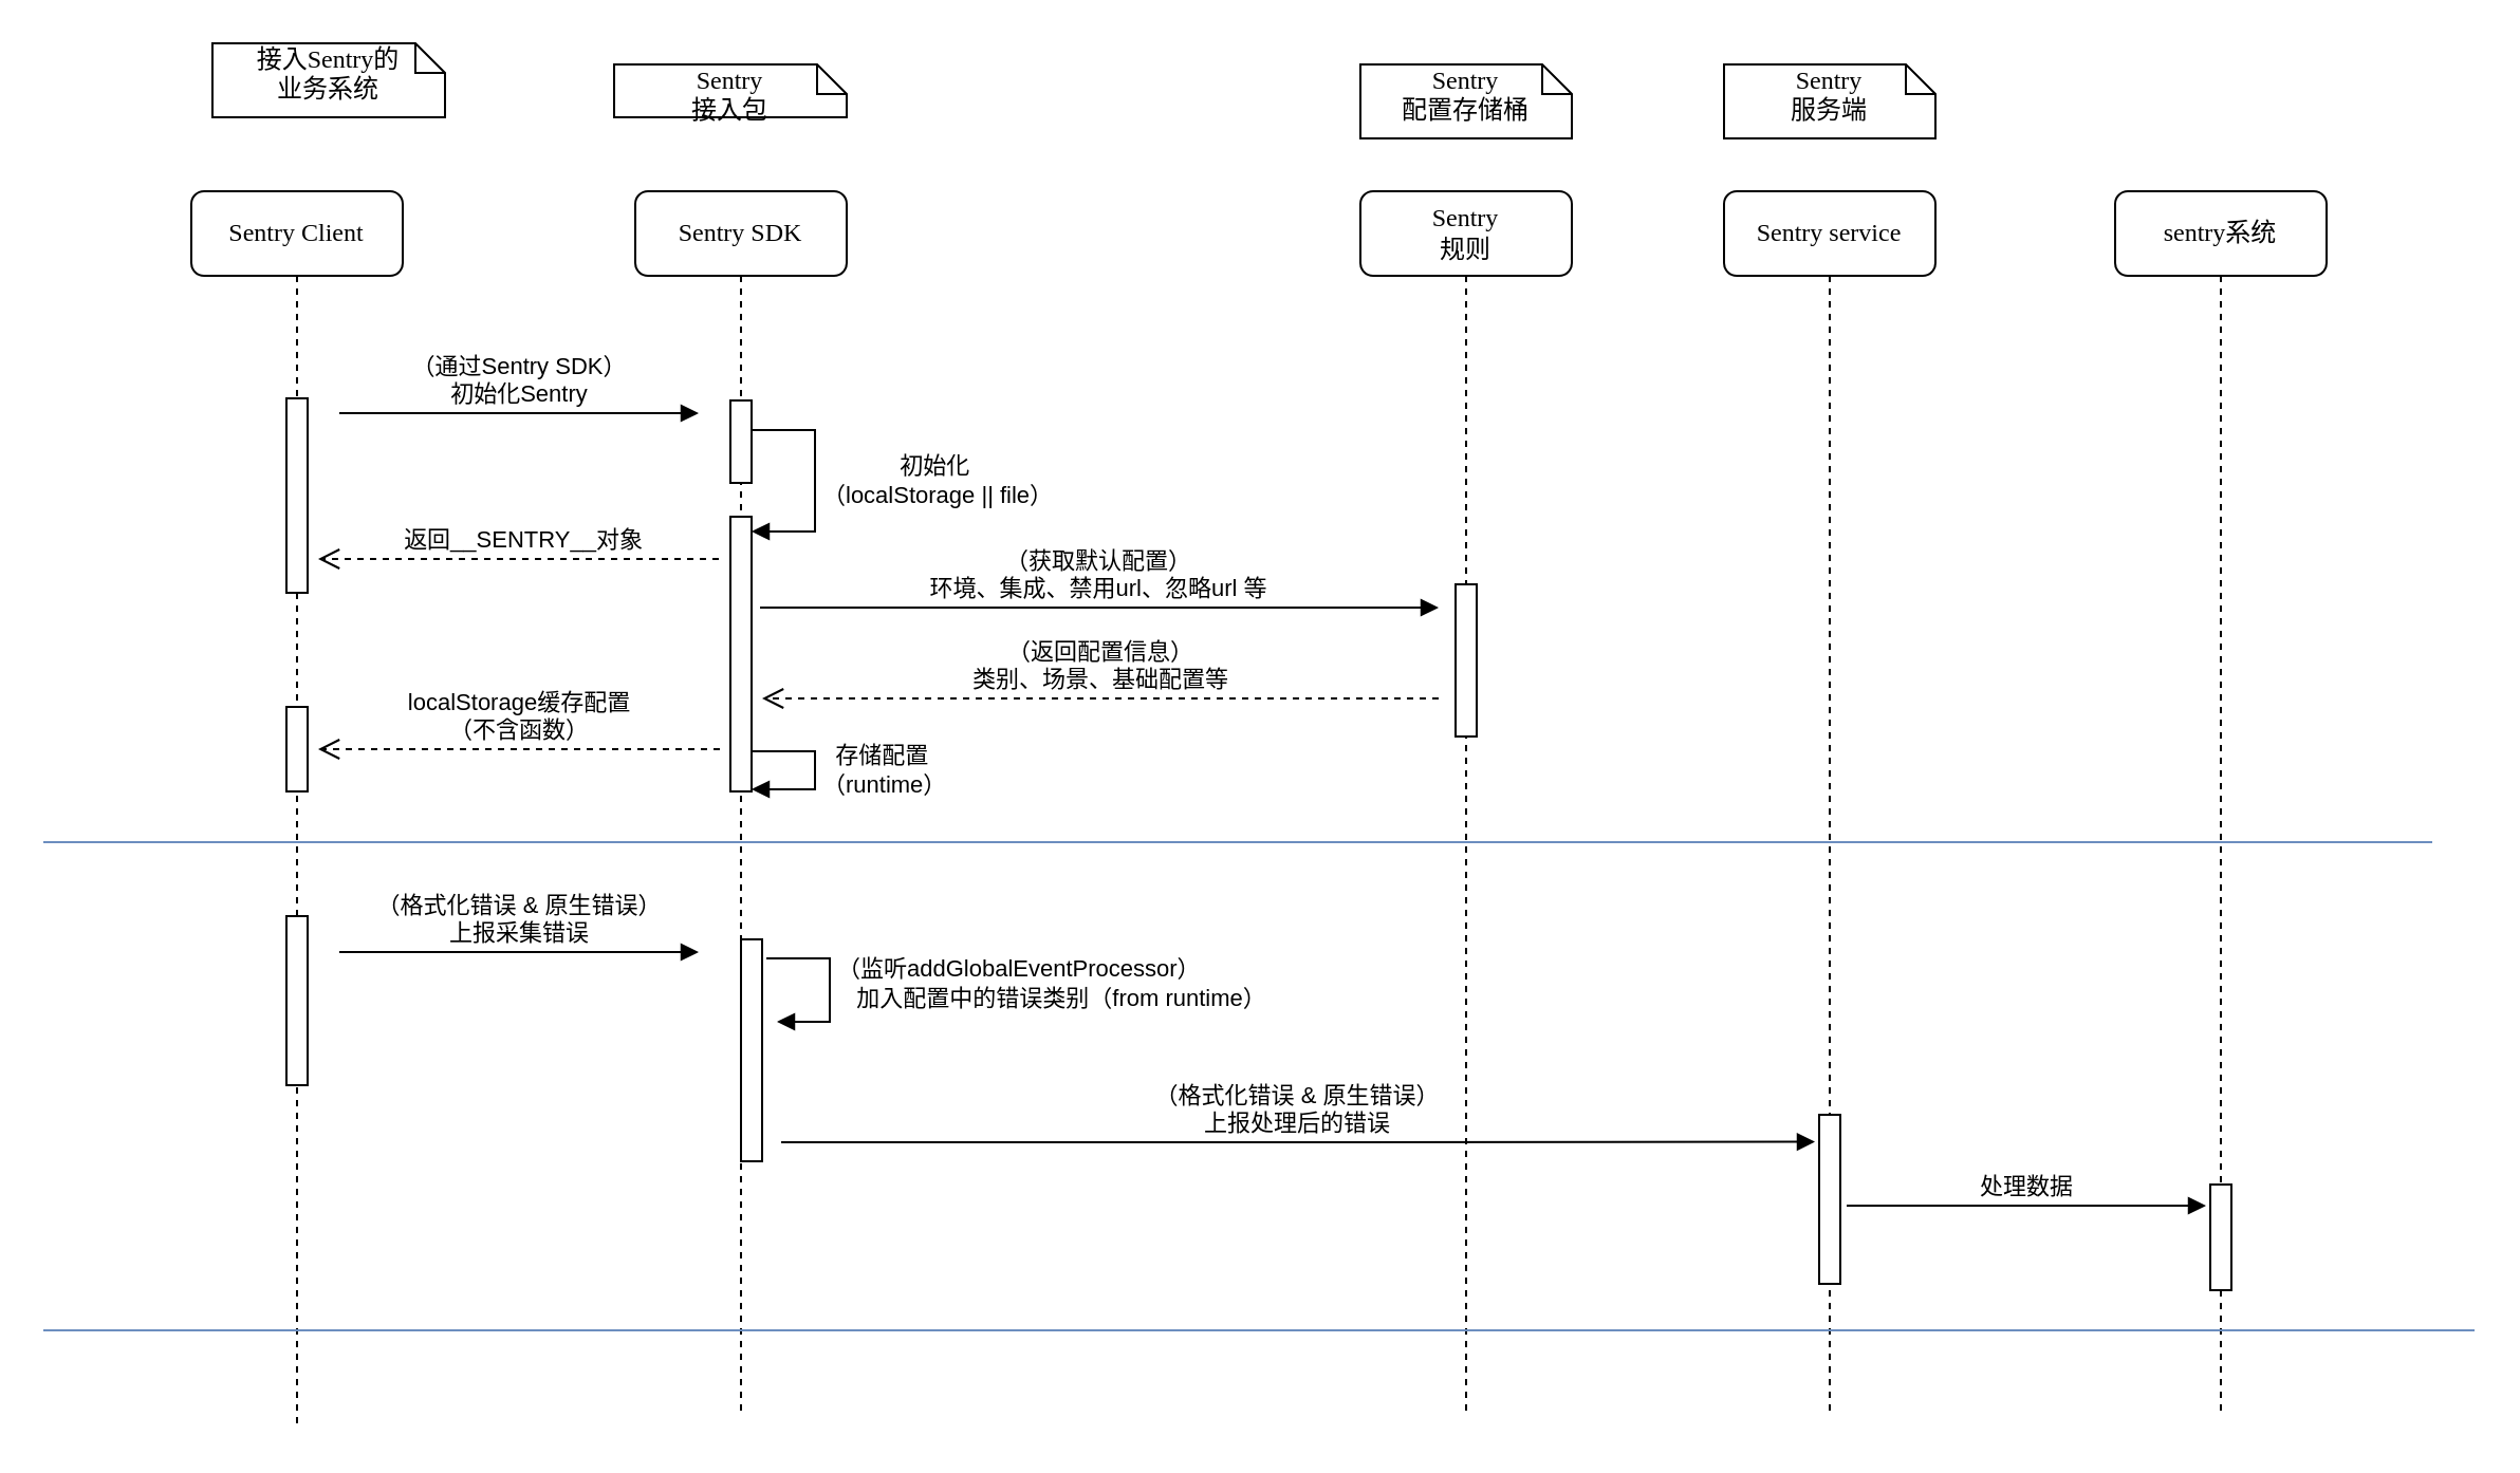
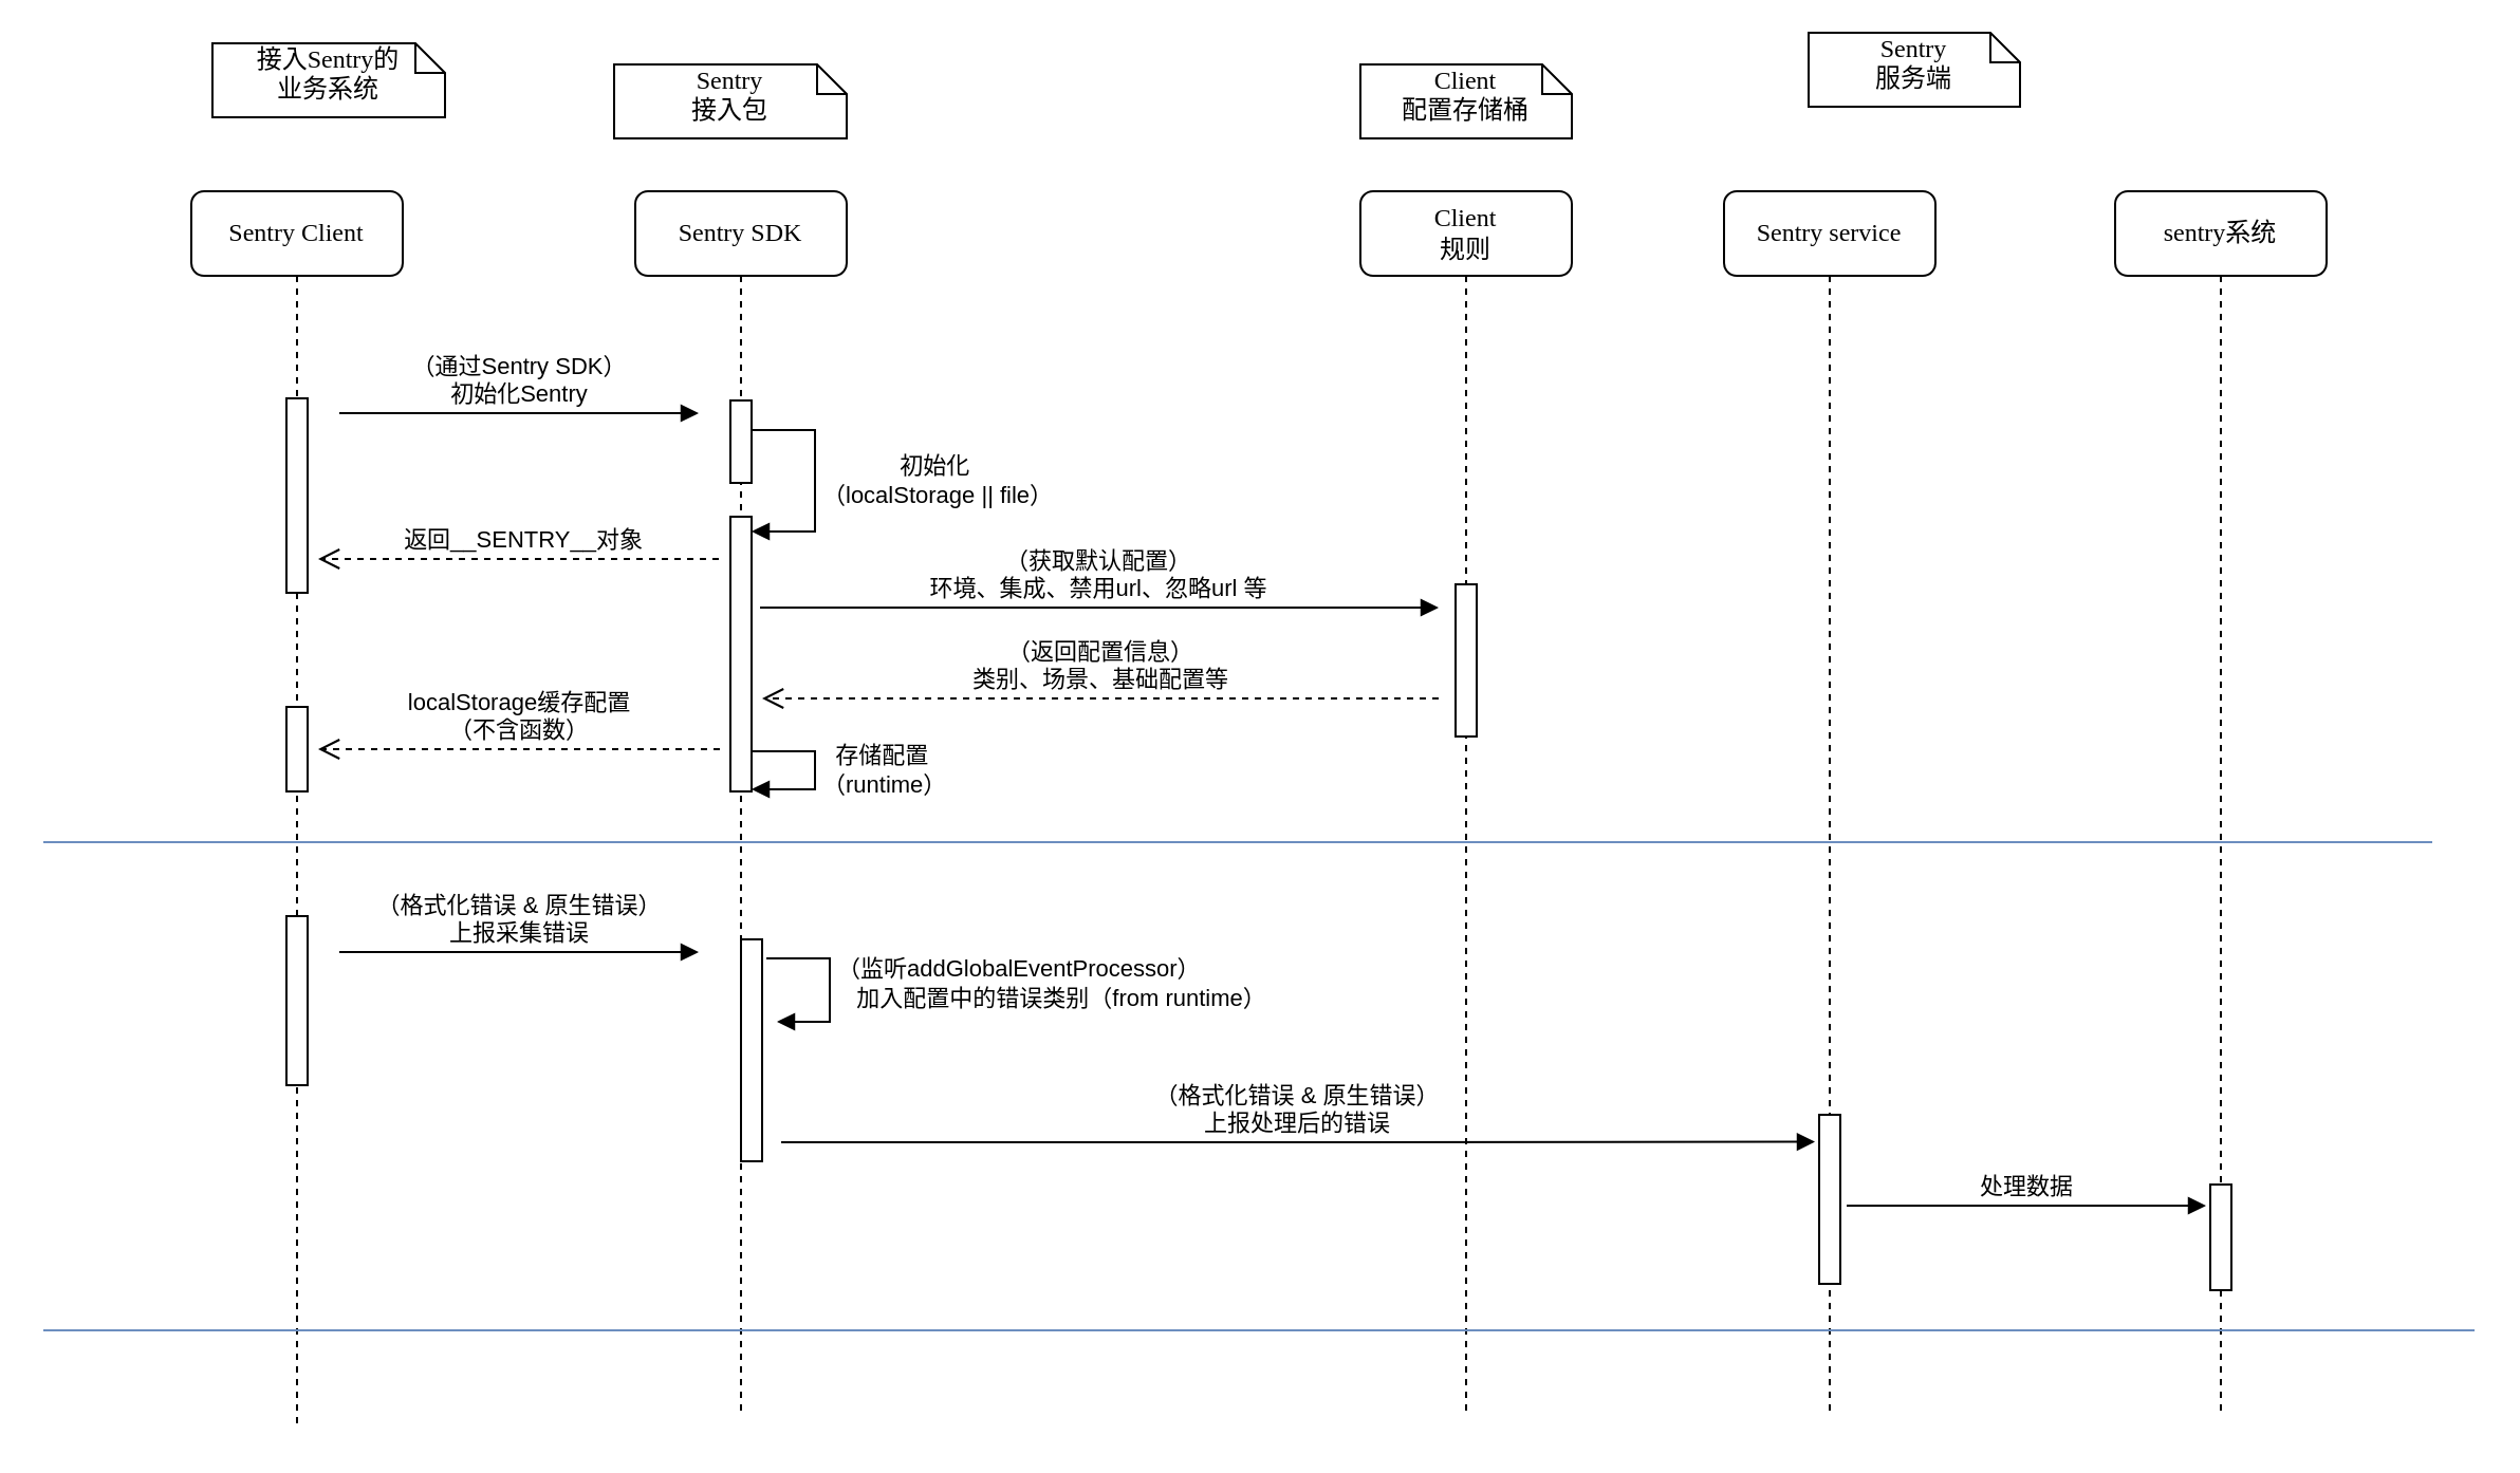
- <mxCell id="17" value="Sentry&lt;br&gt;接入包" style="shape=note;whiteSpace=wrap;html=1;size=14;verticalAlign=top;align=center;spacingTop=-6;rounded=0;shadow=0;comic=0;labelBackgroundColor=none;strokeWidth=1;fontFamily=Verdana;fontSize=12" parent="1" vertex="1"><mxGeometry x="290" y="30" width="110" height="25" as="geometry" /></mxCell>
+ <mxCell id="17" value="Sentry&lt;br&gt;接入包" style="shape=note;whiteSpace=wrap;html=1;size=14;verticalAlign=top;align=center;spacingTop=-6;rounded=0;shadow=0;comic=0;labelBackgroundColor=none;strokeWidth=1;fontFamily=Verdana;fontSize=12" parent="1" vertex="1"><mxGeometry x="290" y="30" width="110" height="35" as="geometry" /></mxCell>
- <mxCell id="9" value="Sentry&lt;br style=&quot;border-color: var(--border-color);&quot;&gt;配置存储桶" style="shape=note;whiteSpace=wrap;html=1;size=14;verticalAlign=top;align=center;spacingTop=-6;rounded=0;shadow=0;comic=0;labelBackgroundColor=none;strokeWidth=1;fontFamily=Verdana;fontSize=12" parent="1" vertex="1"><mxGeometry x="643" y="30" width="100" height="35" as="geometry" /></mxCell>
+ <mxCell id="9" value="Client&lt;br style=&quot;border-color: var(--border-color);&quot;&gt;配置存储桶" style="shape=note;whiteSpace=wrap;html=1;size=14;verticalAlign=top;align=center;spacingTop=-6;rounded=0;shadow=0;comic=0;labelBackgroundColor=none;strokeWidth=1;fontFamily=Verdana;fontSize=12" parent="1" vertex="1"><mxGeometry x="643" y="30" width="100" height="35" as="geometry" /></mxCell>
- <mxCell id="23" value="Sentry&lt;br&gt;服务端" style="shape=note;whiteSpace=wrap;html=1;size=14;verticalAlign=top;align=center;spacingTop=-6;rounded=0;shadow=0;comic=0;labelBackgroundColor=none;strokeWidth=1;fontFamily=Verdana;fontSize=12" parent="1" vertex="1"><mxGeometry x="815" y="30" width="100" height="35" as="geometry" /></mxCell>
+ <mxCell id="23" value="Sentry&lt;br&gt;服务端" style="shape=note;whiteSpace=wrap;html=1;size=14;verticalAlign=top;align=center;spacingTop=-6;rounded=0;shadow=0;comic=0;labelBackgroundColor=none;strokeWidth=1;fontFamily=Verdana;fontSize=12" parent="1" vertex="1"><mxGeometry x="855" y="15" width="100" height="35" as="geometry" /></mxCell>
- <mxCell id="7" value="Sentry&lt;br&gt;规则" style="shape=umlLifeline;perimeter=lifelinePerimeter;whiteSpace=wrap;html=1;container=1;collapsible=0;recursiveResize=0;outlineConnect=0;rounded=1;shadow=0;comic=0;labelBackgroundColor=none;strokeWidth=1;fontFamily=Verdana;fontSize=12;align=center;" parent="1" vertex="1"><mxGeometry x="643" y="90" width="100" height="580" as="geometry" /></mxCell>
+ <mxCell id="7" value="Client&lt;br&gt;规则" style="shape=umlLifeline;perimeter=lifelinePerimeter;whiteSpace=wrap;html=1;container=1;collapsible=0;recursiveResize=0;outlineConnect=0;rounded=1;shadow=0;comic=0;labelBackgroundColor=none;strokeWidth=1;fontFamily=Verdana;fontSize=12;align=center;" parent="1" vertex="1"><mxGeometry x="643" y="90" width="100" height="580" as="geometry" /></mxCell>
